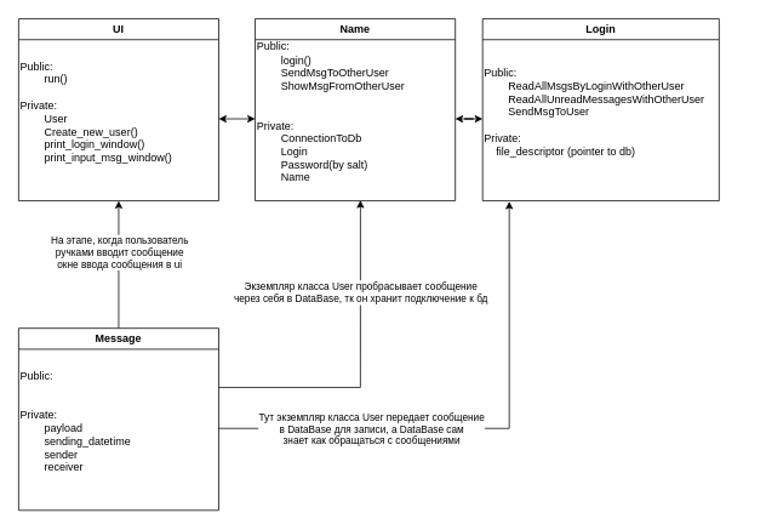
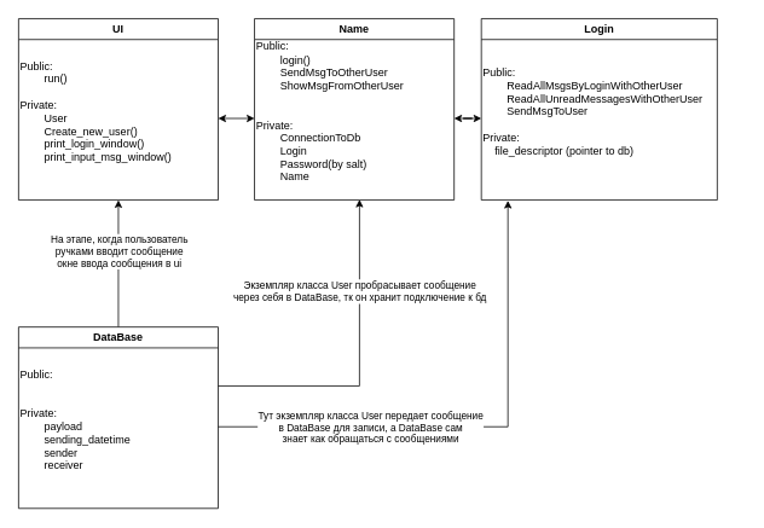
- <mxCell id="12" value="Message" style="swimlane;whiteSpace=wrap;html=1;" vertex="1" parent="1"><mxGeometry x="20" y="360" width="220" height="200" as="geometry" /></mxCell>
+ <mxCell id="12" value="DataBase" style="swimlane;whiteSpace=wrap;html=1;" vertex="1" parent="1"><mxGeometry x="20" y="360" width="220" height="200" as="geometry" /></mxCell>
